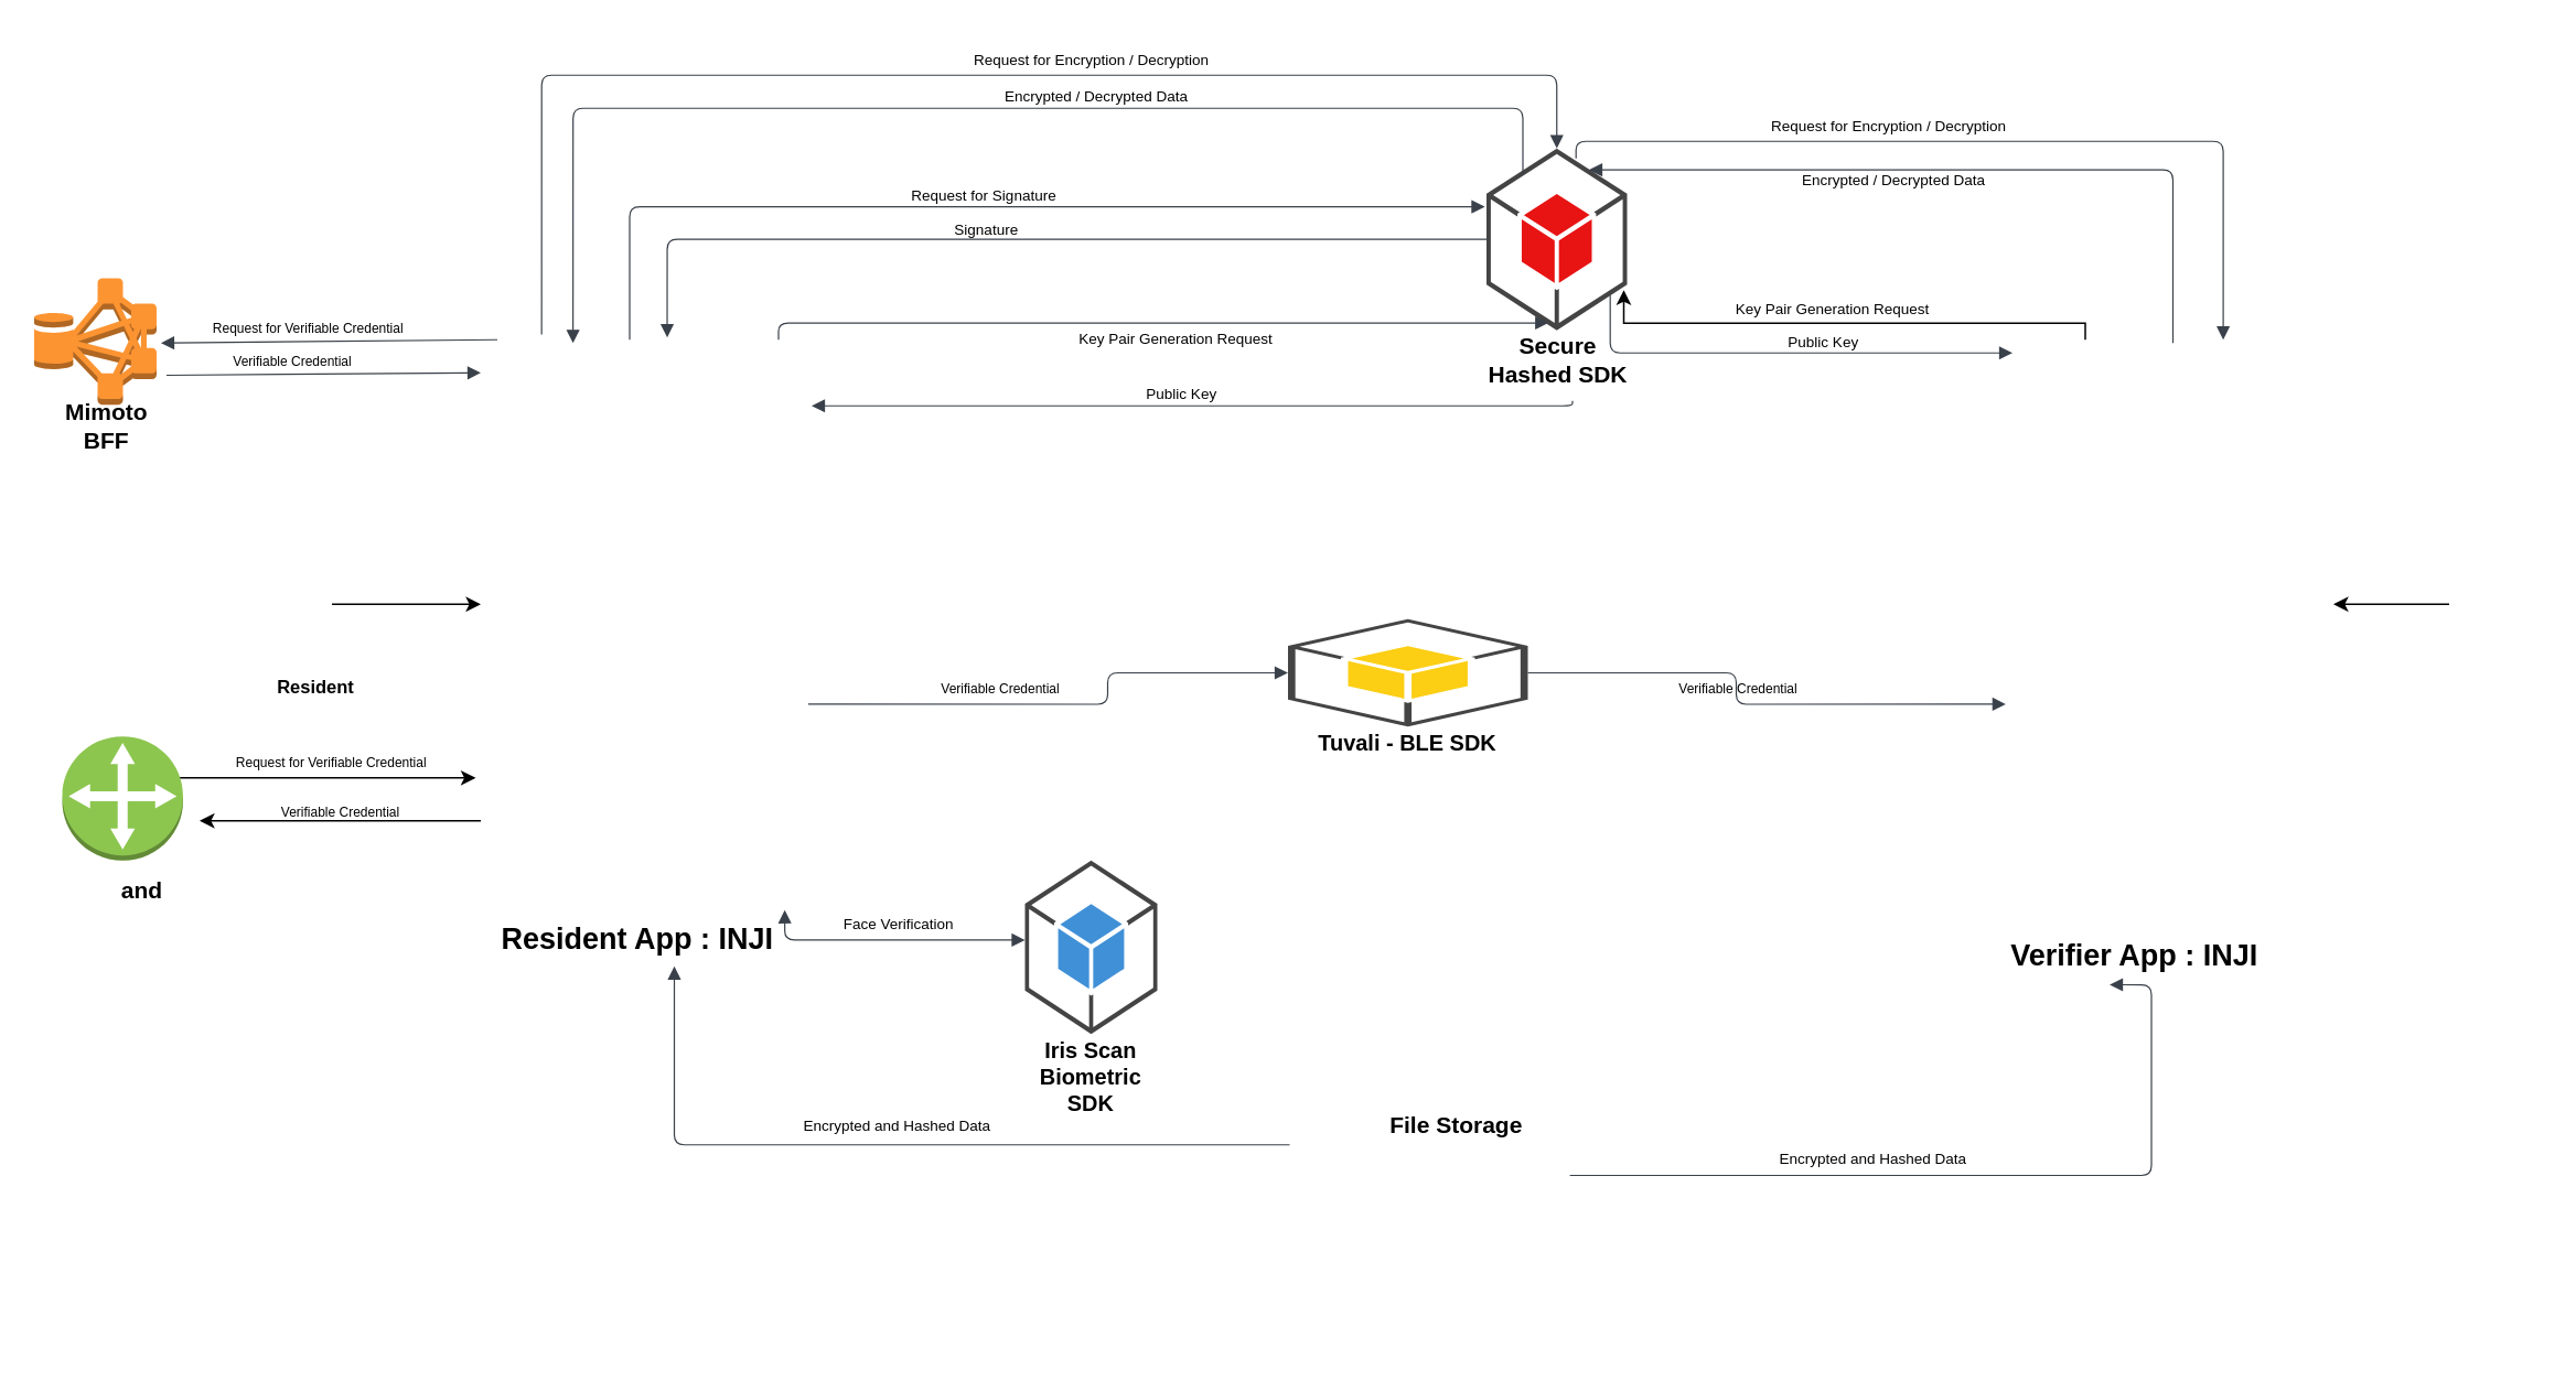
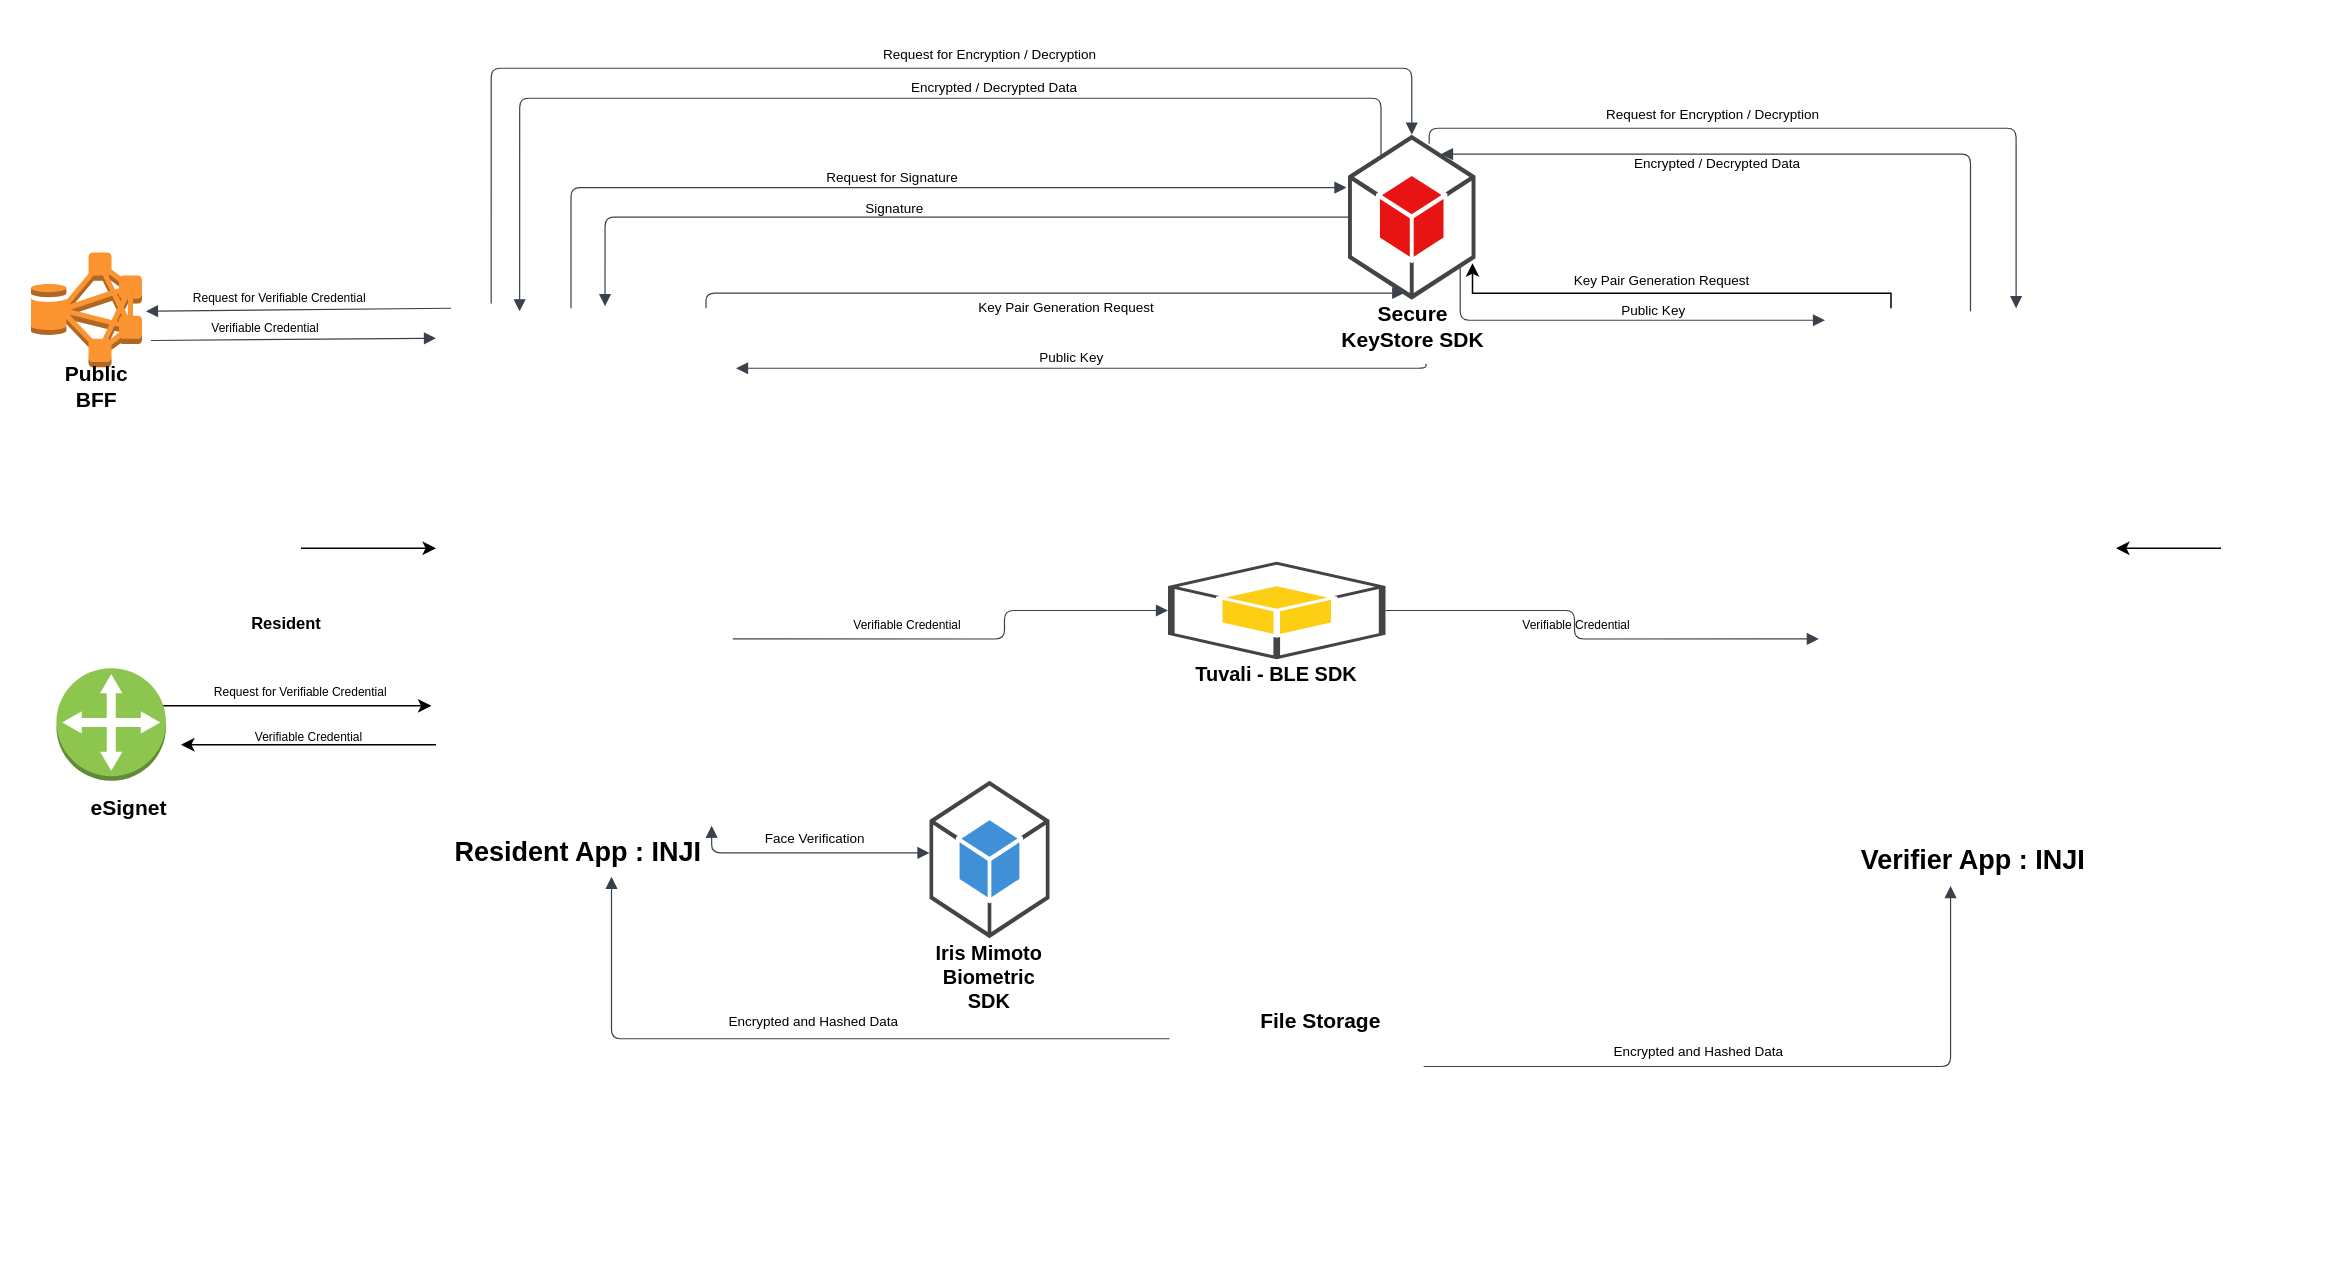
- <mxCell id="48" value="&lt;b&gt;&lt;font style=&quot;font-size: 14px;&quot;&gt;Secure &lt;br&gt;Hashed SDK&lt;/font&gt;&lt;/b&gt;" style="text;html=1;align=center;verticalAlign=middle;resizable=0;points=[];autosize=1;strokeColor=none;fillColor=none;" vertex="1" parent="1"><mxGeometry x="880.5" y="192" width="120" height="50" as="geometry" /></mxCell>
+ <mxCell id="48" value="&lt;b&gt;&lt;font style=&quot;font-size: 14px;&quot;&gt;Secure &lt;br&gt;KeyStore SDK&lt;/font&gt;&lt;/b&gt;" style="text;html=1;align=center;verticalAlign=middle;resizable=0;points=[];autosize=1;strokeColor=none;fillColor=none;" vertex="1" parent="1"><mxGeometry x="880.5" y="192" width="120" height="50" as="geometry" /></mxCell>
- <mxCell id="63" value="&lt;b&gt;&lt;font style=&quot;font-size: 14px;&quot;&gt;Mimoto BFF&lt;/font&gt;&lt;/b&gt;" style="text;html=1;strokeColor=none;fillColor=none;align=center;verticalAlign=middle;whiteSpace=wrap;rounded=0;" vertex="1" parent="1"><mxGeometry x="34" y="242" width="60" height="30" as="geometry" /></mxCell>
+ <mxCell id="63" value="&lt;b&gt;&lt;font style=&quot;font-size: 14px;&quot;&gt;Public BFF&lt;/font&gt;&lt;/b&gt;" style="text;html=1;strokeColor=none;fillColor=none;align=center;verticalAlign=middle;whiteSpace=wrap;rounded=0;" vertex="1" parent="1"><mxGeometry x="34" y="242" width="60" height="30" as="geometry" /></mxCell>
- <mxCell id="50" value="&lt;span style=&quot;font-size: 14px;&quot;&gt;&lt;b&gt;and&lt;br&gt;&lt;/b&gt;&lt;/span&gt;" style="text;html=1;align=center;verticalAlign=middle;resizable=0;points=[];autosize=1;strokeColor=none;fillColor=none;" vertex="1" parent="1"><mxGeometry x="50" y="523" width="70" height="30" as="geometry" /></mxCell>
+ <mxCell id="50" value="&lt;span style=&quot;font-size: 14px;&quot;&gt;&lt;b&gt;eSignet&lt;br&gt;&lt;/b&gt;&lt;/span&gt;" style="text;html=1;align=center;verticalAlign=middle;resizable=0;points=[];autosize=1;strokeColor=none;fillColor=none;" vertex="1" parent="1"><mxGeometry x="50" y="523" width="70" height="30" as="geometry" /></mxCell>
- <mxCell id="55" value="&lt;b&gt;&lt;font style=&quot;font-size: 18px;&quot;&gt;Verifier App : INJI&lt;/font&gt;&lt;/b&gt;" style="text;html=1;strokeColor=none;fillColor=none;align=center;verticalAlign=middle;whiteSpace=wrap;rounded=0;" vertex="1" parent="1"><mxGeometry x="1205" y="562.5" width="170" height="30" as="geometry" /></mxCell>
+ <mxCell id="55" value="&lt;b&gt;&lt;font style=&quot;font-size: 18px;&quot;&gt;Verifier App : INJI&lt;/font&gt;&lt;/b&gt;" style="text;html=1;strokeColor=none;fillColor=none;align=center;verticalAlign=middle;whiteSpace=wrap;rounded=0;" vertex="1" parent="1"><mxGeometry x="1230" y="557.5" width="170" height="30" as="geometry" /></mxCell>
- <mxCell id="13" value="Iris Scan Biometric SDK" style="html=1;overflow=block;blockSpacing=1;whiteSpace=wrap;shape=mxgraph.aws3.android;labelPosition=center;verticalLabelPosition=bottom;align=center;verticalAlign=top;pointerEvents=1;fontSize=13.3;fontStyle=1;spacing=3.8;rounded=1;absoluteArcSize=1;arcSize=9;fillColor=#4090d7;strokeWidth=1.5;lucidId=u98eL_qHXdYt;" vertex="1" parent="1"><mxGeometry x="619" y="520" width="80" height="105" as="geometry" /></mxCell>
+ <mxCell id="13" value="Iris Mimoto Biometric SDK" style="html=1;overflow=block;blockSpacing=1;whiteSpace=wrap;shape=mxgraph.aws3.android;labelPosition=center;verticalLabelPosition=bottom;align=center;verticalAlign=top;pointerEvents=1;fontSize=13.3;fontStyle=1;spacing=3.8;rounded=1;absoluteArcSize=1;arcSize=9;fillColor=#4090d7;strokeWidth=1.5;lucidId=u98eL_qHXdYt;" vertex="1" parent="1"><mxGeometry x="619" y="520" width="80" height="105" as="geometry" /></mxCell>
